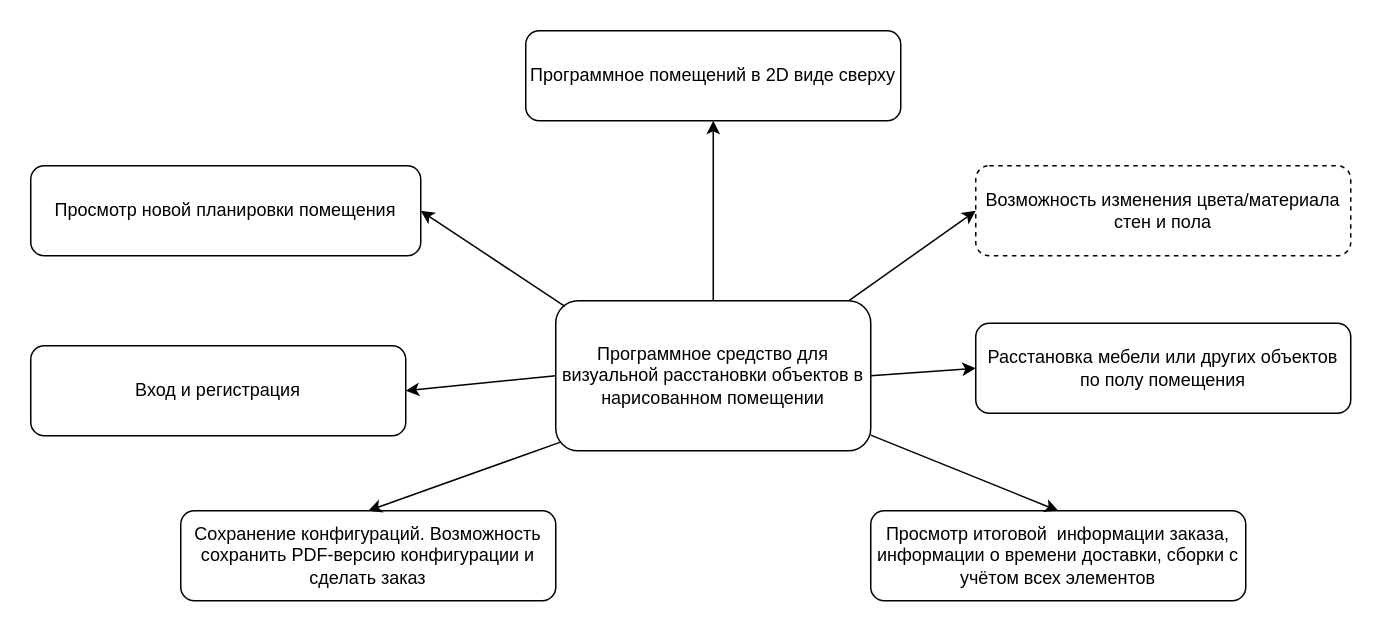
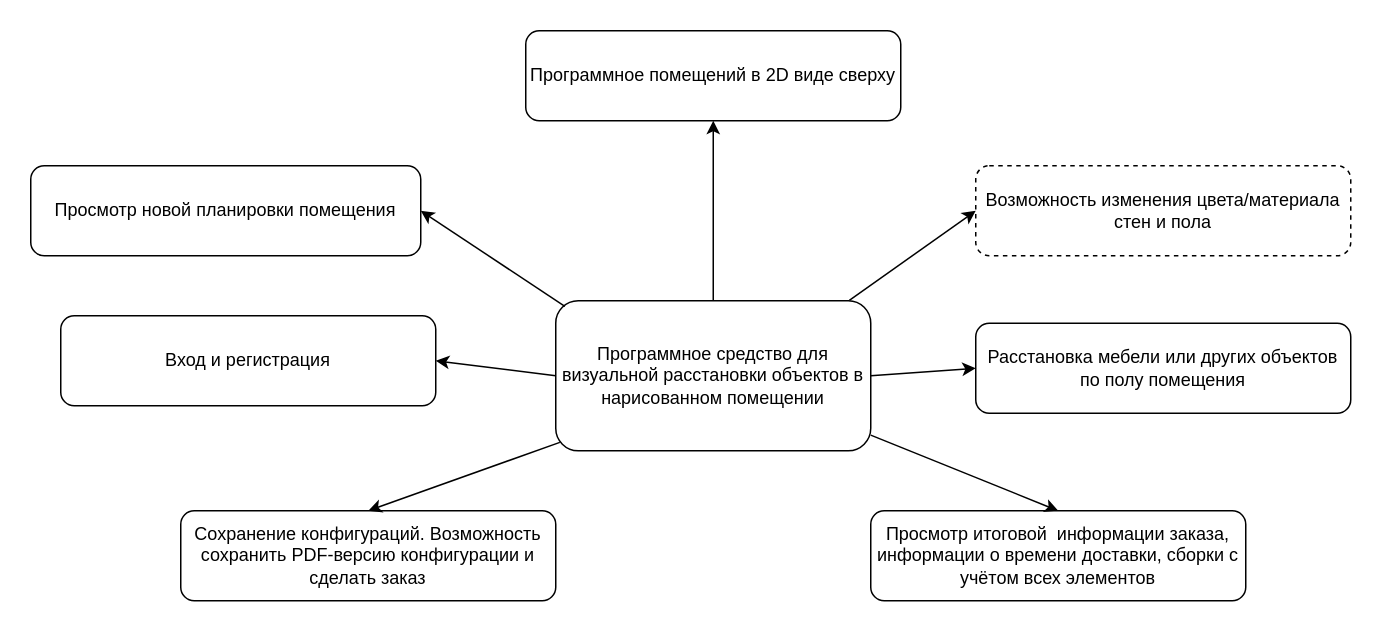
- <mxCell id="3" value="Вход и регистрация" style="rounded=1;whiteSpace=wrap;html=1;" vertex="1" parent="1"><mxGeometry x="20" y="230" width="250" height="60" as="geometry" /></mxCell>
+ <mxCell id="3" value="Вход и регистрация" style="rounded=1;whiteSpace=wrap;html=1;" vertex="1" parent="1"><mxGeometry x="40" y="210" width="250" height="60" as="geometry" /></mxCell>
